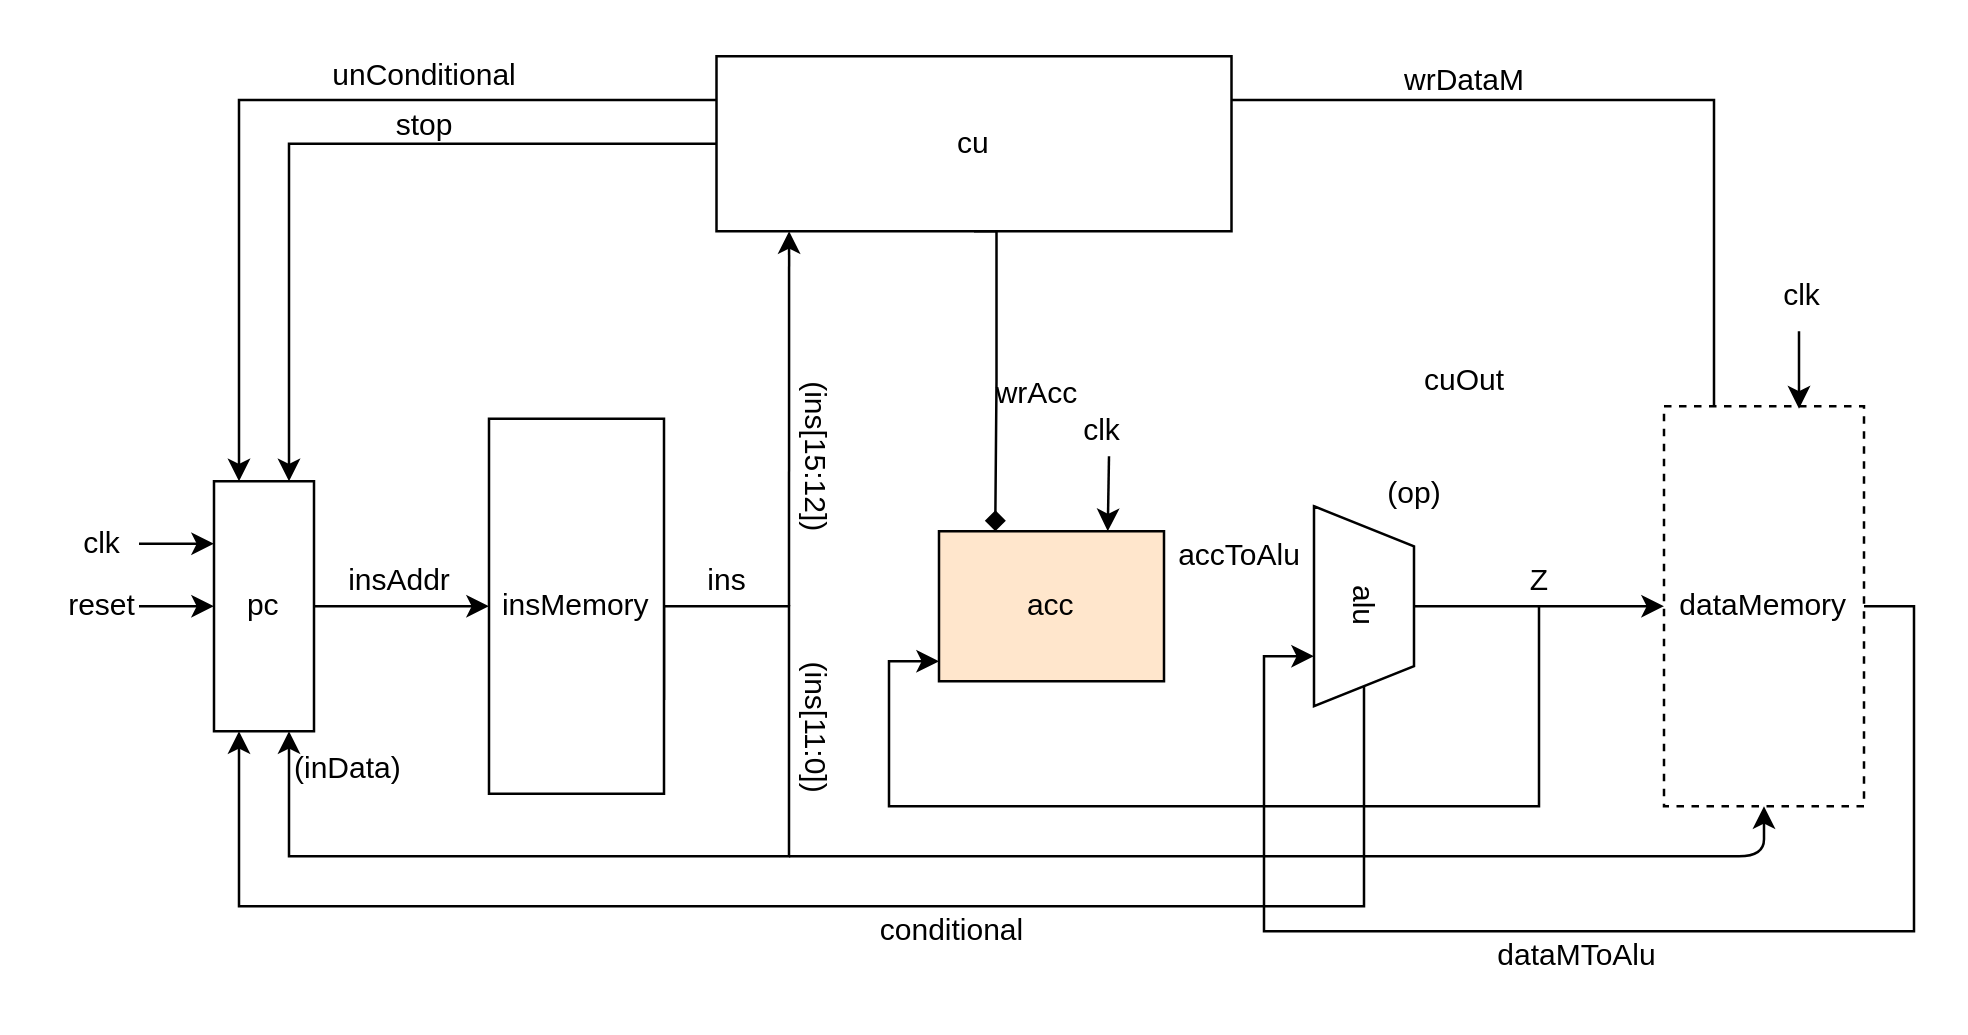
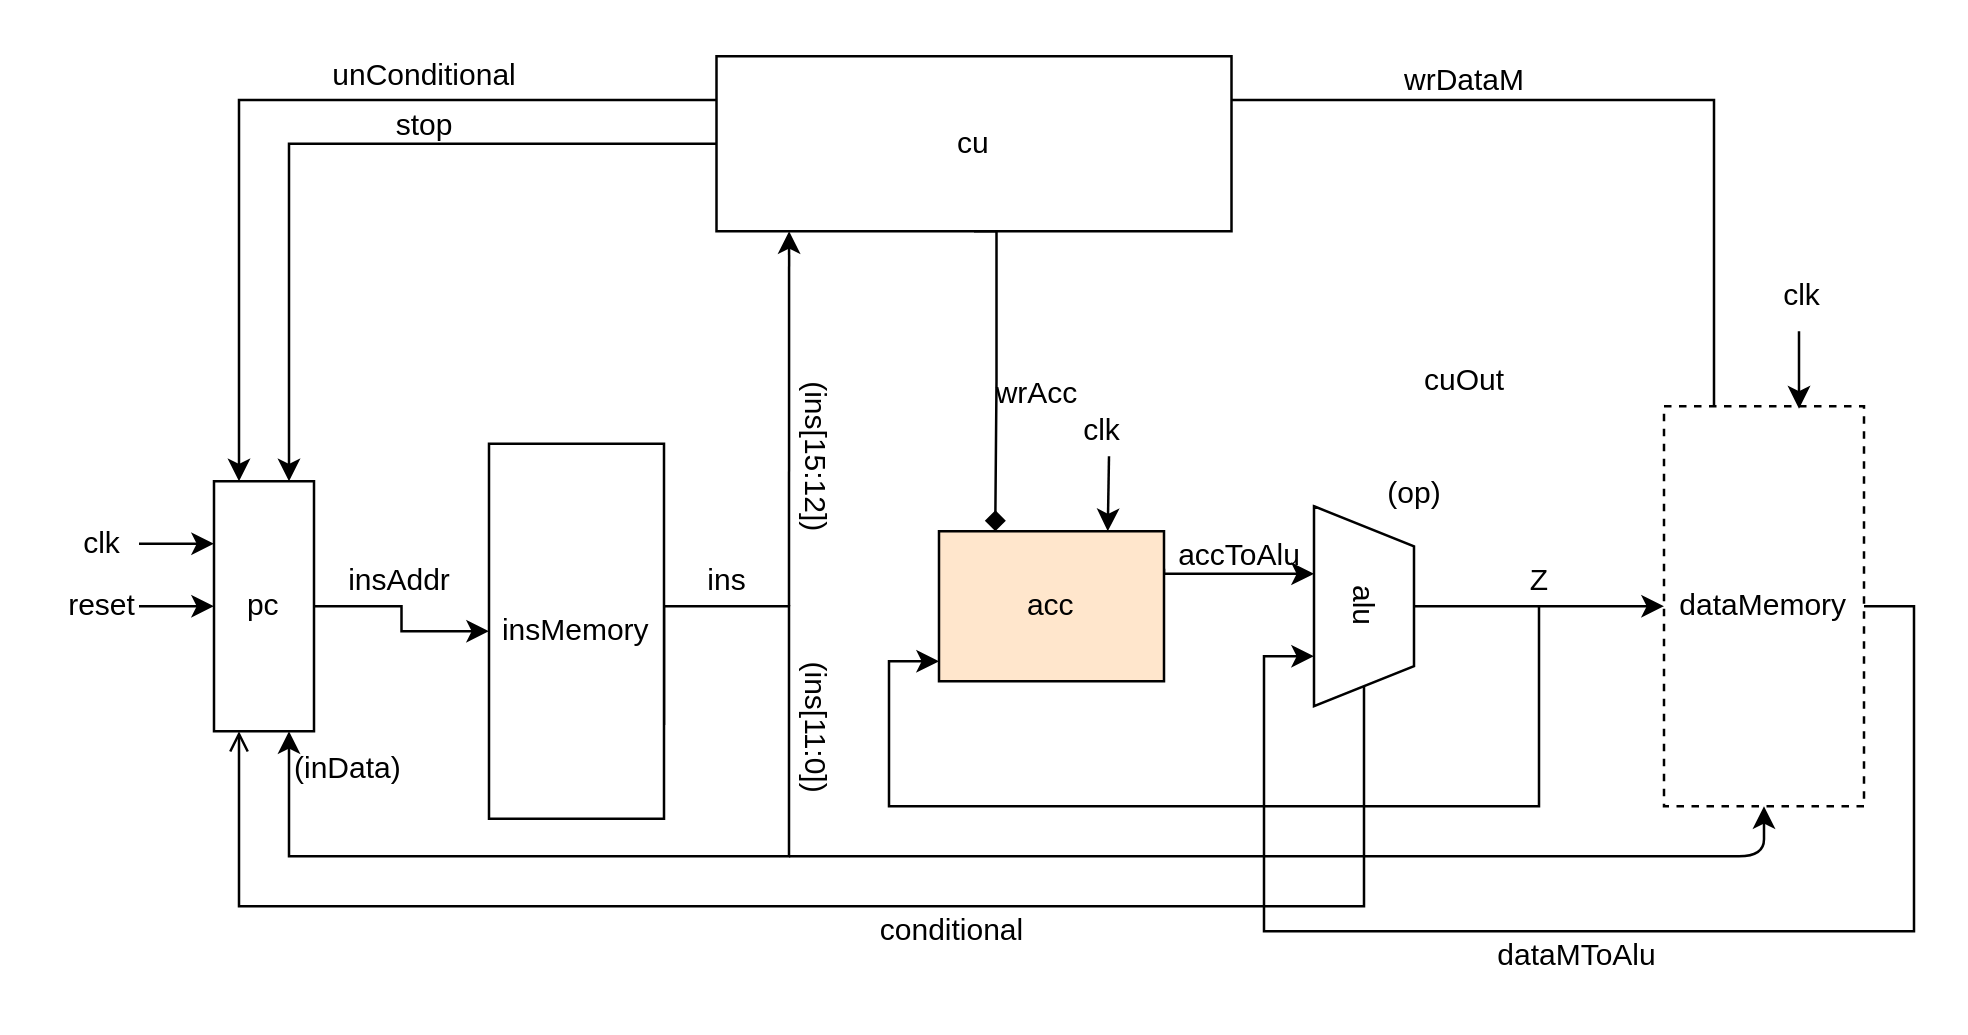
+ <mxCell id="11" style="edgeStyle=orthogonalEdgeStyle;rounded=0;orthogonalLoop=1;jettySize=auto;html=1;exitX=1;exitY=0.25;exitDx=0;exitDy=0;entryX=0.338;entryY=1;entryDx=0;entryDy=0;entryPerimeter=0;" parent="1" source="12" target="17" edge="1"><mxGeometry relative="1" as="geometry"><mxPoint x="515" y="227" as="targetPoint" /><Array as="points"><mxPoint x="465" y="229" /></Array></mxGeometry></mxCell>
- <mxCell id="10" value="insMemory" style="rounded=0;whiteSpace=wrap;html=1;" parent="1" vertex="1"><mxGeometry x="195" y="167" width="70" height="150" as="geometry" /></mxCell>
+ <mxCell id="10" value="insMemory" style="rounded=0;whiteSpace=wrap;html=1;" parent="1" vertex="1"><mxGeometry x="195" y="177" width="70" height="150" as="geometry" /></mxCell>
- <mxCell id="15" style="edgeStyle=orthogonalEdgeStyle;rounded=0;orthogonalLoop=1;jettySize=auto;html=1;exitX=1;exitY=0.5;exitDx=0;exitDy=0;entryX=0.25;entryY=1;entryDx=0;entryDy=0;" parent="1" source="17" target="8" edge="1"><mxGeometry relative="1" as="geometry"><Array as="points"><mxPoint x="545" y="362" /><mxPoint x="95" y="362" /></Array></mxGeometry></mxCell>
+ <mxCell id="15" style="edgeStyle=orthogonalEdgeStyle;rounded=0;orthogonalLoop=1;jettySize=auto;html=1;exitX=1;exitY=0.5;exitDx=0;exitDy=0;entryX=0.25;entryY=1;entryDx=0;entryDy=0;endArrow=open;" parent="1" source="17" target="8" edge="1"><mxGeometry relative="1" as="geometry"><Array as="points"><mxPoint x="545" y="362" /><mxPoint x="95" y="362" /></Array></mxGeometry></mxCell>
